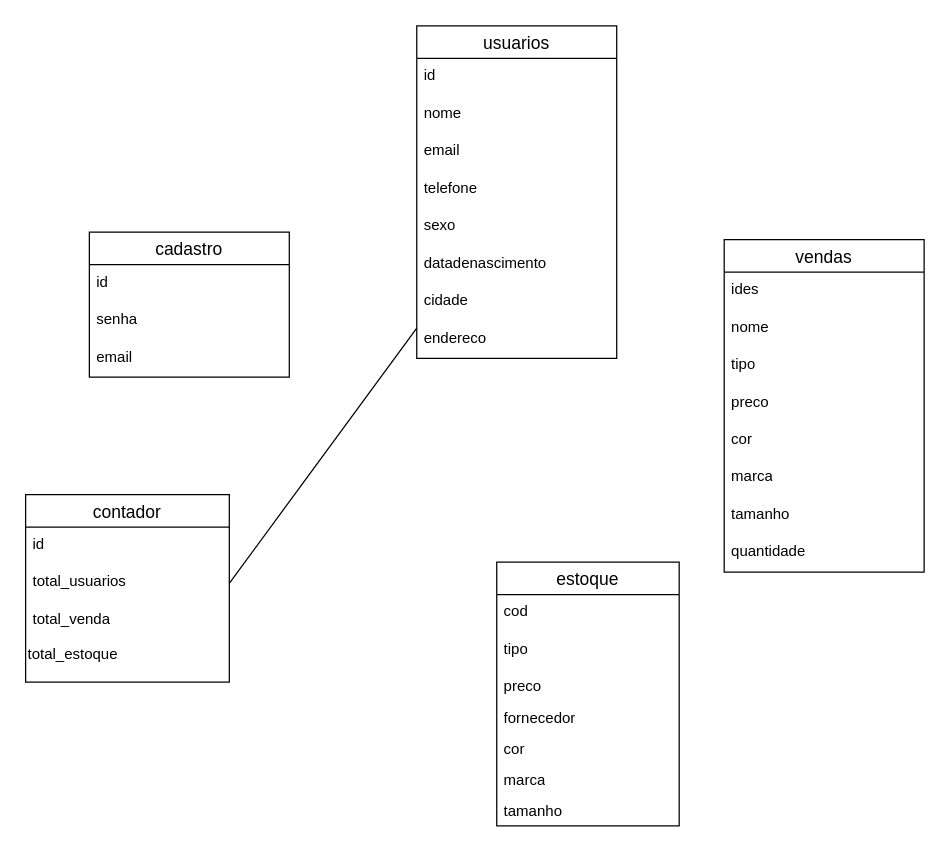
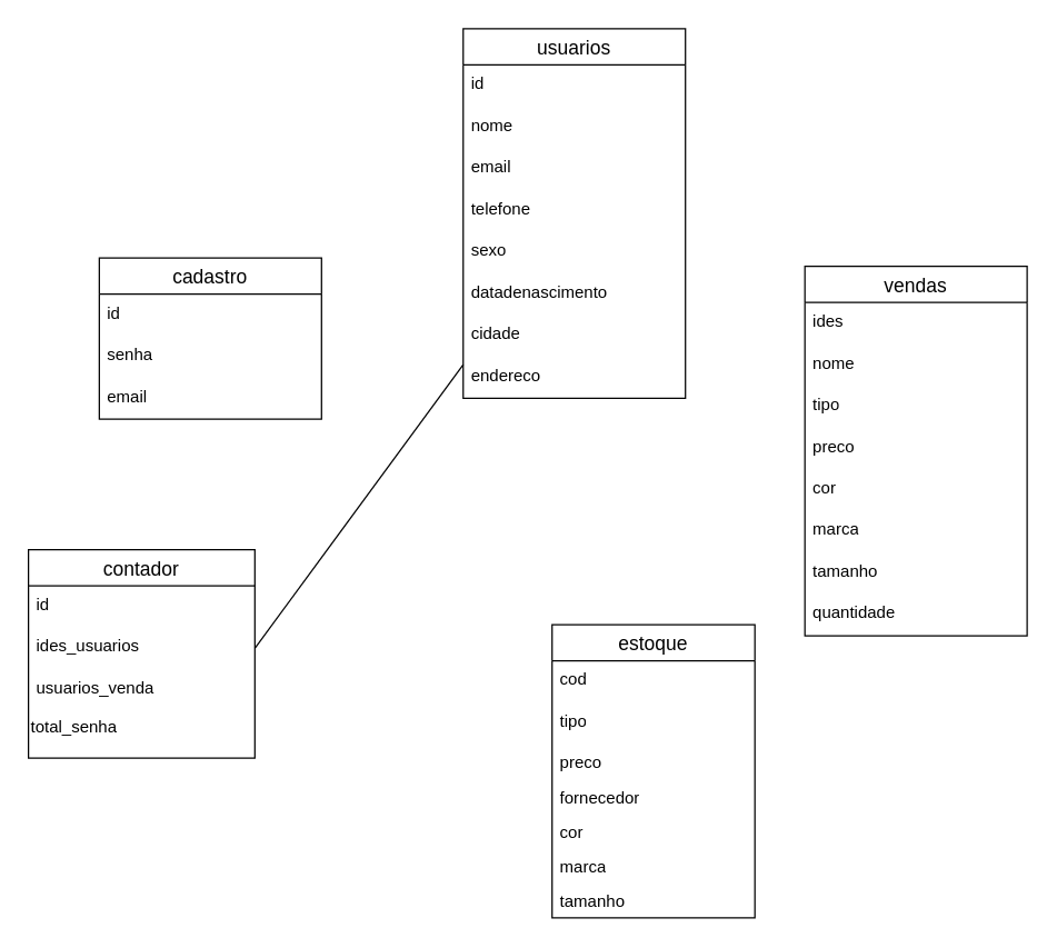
- <mxCell id="18" value="total_usuarios" style="text;strokeColor=none;fillColor=none;spacingLeft=4;spacingRight=4;overflow=hidden;rotatable=0;points=[[0,0.5],[1,0.5]];portConstraint=eastwest;fontSize=12;whiteSpace=wrap;html=1;" vertex="1" parent="16"><mxGeometry y="56" width="163" height="30" as="geometry" /></mxCell>
+ <mxCell id="18" value="ides_usuarios" style="text;strokeColor=none;fillColor=none;spacingLeft=4;spacingRight=4;overflow=hidden;rotatable=0;points=[[0,0.5],[1,0.5]];portConstraint=eastwest;fontSize=12;whiteSpace=wrap;html=1;" vertex="1" parent="16"><mxGeometry y="56" width="163" height="30" as="geometry" /></mxCell>
- <mxCell id="19" value="total_venda" style="text;strokeColor=none;fillColor=none;spacingLeft=4;spacingRight=4;overflow=hidden;rotatable=0;points=[[0,0.5],[1,0.5]];portConstraint=eastwest;fontSize=12;whiteSpace=wrap;html=1;" vertex="1" parent="16"><mxGeometry y="86" width="163" height="28" as="geometry" /></mxCell>
+ <mxCell id="19" value="usuarios_venda" style="text;strokeColor=none;fillColor=none;spacingLeft=4;spacingRight=4;overflow=hidden;rotatable=0;points=[[0,0.5],[1,0.5]];portConstraint=eastwest;fontSize=12;whiteSpace=wrap;html=1;" vertex="1" parent="16"><mxGeometry y="86" width="163" height="28" as="geometry" /></mxCell>
- <mxCell id="20" value="&lt;span style=&quot;color: rgb(0, 0, 0); font-family: Helvetica; font-size: 12px; font-style: normal; font-variant-ligatures: normal; font-variant-caps: normal; font-weight: 400; letter-spacing: normal; orphans: 2; text-align: left; text-indent: 0px; text-transform: none; widows: 2; word-spacing: 0px; -webkit-text-stroke-width: 0px; white-space: normal; background-color: rgb(255, 255, 255); text-decoration-thickness: initial; text-decoration-style: initial; text-decoration-color: initial; display: inline !important; float: none;&quot;&gt;total_estoque&lt;/span&gt;" style="text;whiteSpace=wrap;html=1;" vertex="1" parent="16"><mxGeometry y="114" width="163" height="36" as="geometry" /></mxCell>
+ <mxCell id="20" value="&lt;span style=&quot;color: rgb(0, 0, 0); font-family: Helvetica; font-size: 12px; font-style: normal; font-variant-ligatures: normal; font-variant-caps: normal; font-weight: 400; letter-spacing: normal; orphans: 2; text-align: left; text-indent: 0px; text-transform: none; widows: 2; word-spacing: 0px; -webkit-text-stroke-width: 0px; white-space: normal; background-color: rgb(255, 255, 255); text-decoration-thickness: initial; text-decoration-style: initial; text-decoration-color: initial; display: inline !important; float: none;&quot;&gt;total_senha&lt;/span&gt;" style="text;whiteSpace=wrap;html=1;" vertex="1" parent="16"><mxGeometry y="114" width="163" height="36" as="geometry" /></mxCell>
